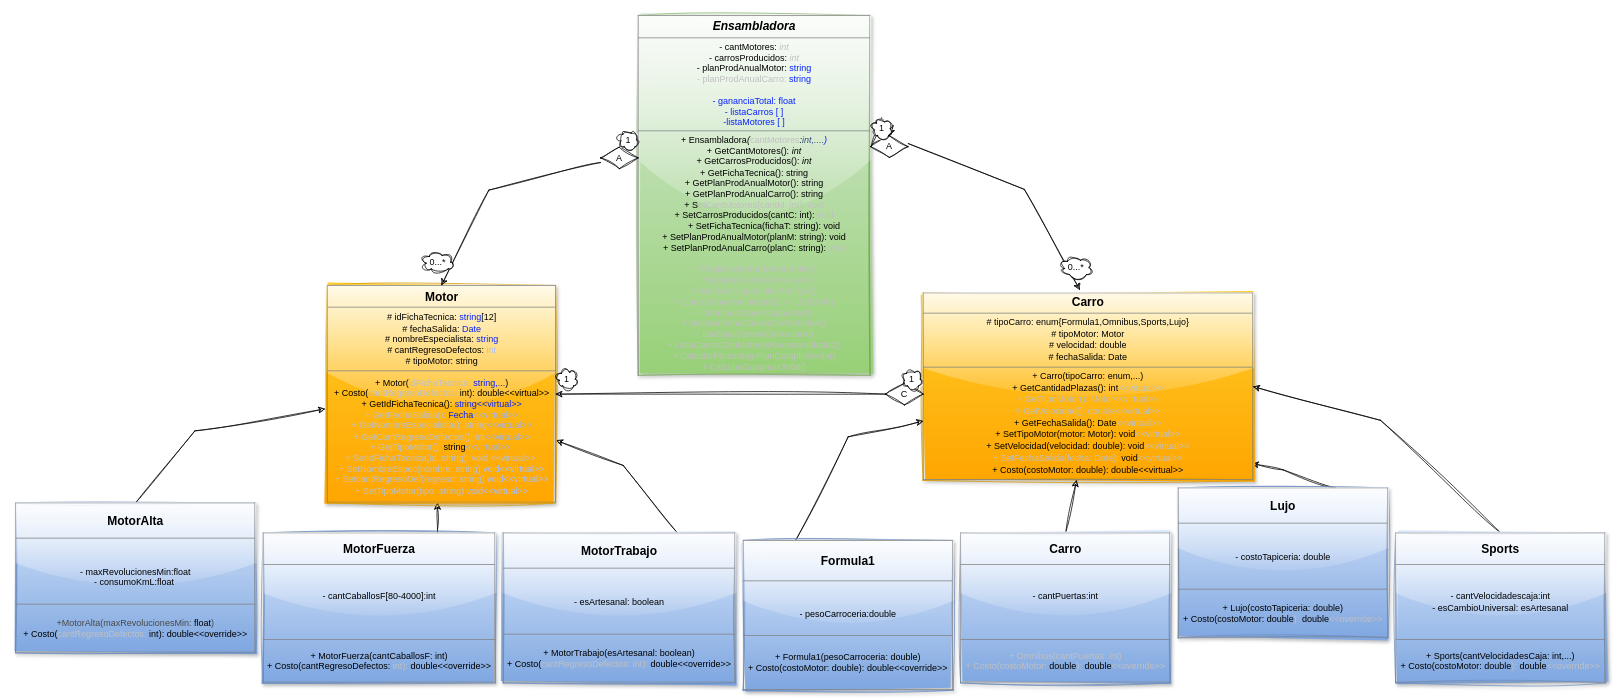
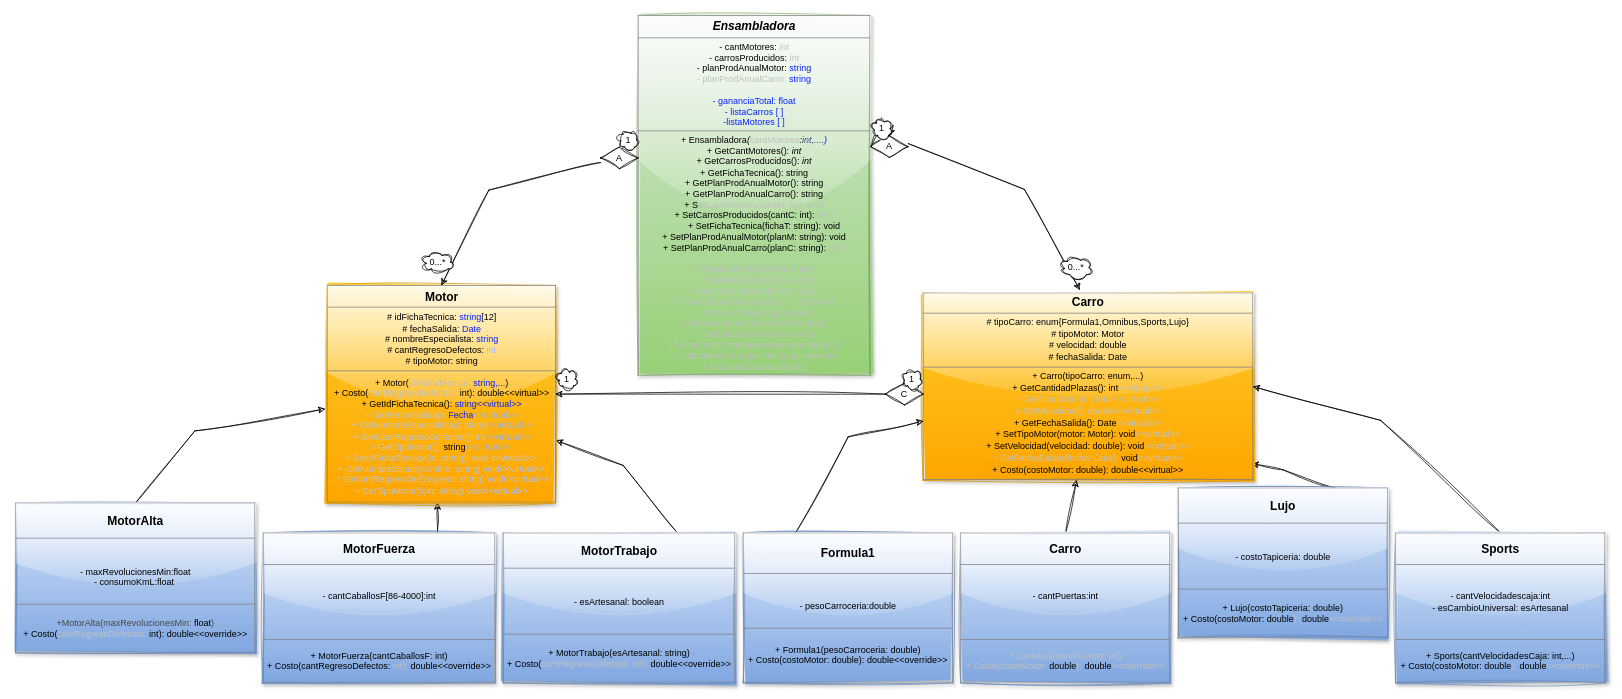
- <mxCell id="7" value="&lt;table border=&quot;1&quot; width=&quot;100%&quot; height=&quot;100%&quot; cellpadding=&quot;4&quot; style=&quot;width:100%;height:100%;border-collapse:collapse;&quot;&gt;&lt;tbody&gt;&lt;tr&gt;&lt;th align=&quot;center&quot;&gt;&lt;font style=&quot;font-size: 16px;&quot;&gt;MotorFuerza&lt;/font&gt;&lt;/th&gt;&lt;/tr&gt;&lt;tr&gt;&lt;td align=&quot;center&quot;&gt;&lt;br&gt;- cantCaballosF[80-4000]:&lt;font style=&quot;color: light-dark(rgb(0, 0, 0), rgb(167, 191, 255));&quot;&gt;int&lt;/font&gt;&lt;br&gt;&lt;br&gt;&lt;br&gt;&lt;/td&gt;&lt;/tr&gt;&lt;tr&gt;&lt;td align=&quot;center&quot;&gt;+ MotorFuerza(cantCaballosF: int)&lt;br&gt;&lt;font&gt;&lt;span&gt;&lt;font style=&quot;color: light-dark(rgb(0, 0, 0), rgb(192, 192, 192));&quot;&gt;+ &lt;/font&gt;&lt;/span&gt;&lt;font style=&quot;&quot;&gt;&lt;span&gt;&lt;font style=&quot;color: light-dark(rgb(0, 0, 0), rgb(192, 192, 192));&quot;&gt;Costo(&lt;/font&gt;&lt;/span&gt;&lt;font&gt;&lt;span&gt;&lt;font style=&quot;color: light-dark(rgb(0, 0, 0), rgb(192, 192, 192));&quot;&gt;cantRegresoDefectos:&lt;/font&gt;&lt;/span&gt;&lt;span style=&quot;color: rgb(192, 192, 192);&quot;&gt;&amp;nbsp;&lt;/span&gt;&lt;span style=&quot;color: rgb(192, 192, 192);&quot;&gt;&lt;font style=&quot;color: light-dark(rgb(192, 192, 192), rgb(167, 191, 255));&quot;&gt;in&lt;/font&gt;&lt;/span&gt;&lt;font style=&quot;color: light-dark(rgb(192, 192, 192), rgb(167, 191, 255));&quot;&gt;&lt;font style=&quot;color: light-dark(rgb(192, 192, 192), rgb(167, 191, 255));&quot;&gt;t&lt;/font&gt;):&lt;/font&gt;&lt;/font&gt;&lt;/font&gt;&lt;/font&gt;&lt;span style=&quot;color: rgb(192, 192, 192);&quot;&gt;&amp;nbsp;&lt;/span&gt;&lt;font style=&quot;color: light-dark(rgb(0, 0, 0), rgb(167, 191, 255));&quot;&gt;double&amp;lt;&amp;lt;override&amp;gt;&amp;gt;&lt;/font&gt;&lt;/td&gt;&lt;/tr&gt;&lt;/tbody&gt;&lt;/table&gt;" style="text;html=1;whiteSpace=wrap;overflow=fill;rounded=0;arcSize=0;glass=1;shadow=1;sketch=1;curveFitting=1;jiggle=2;fillColor=#dae8fc;gradientColor=#7ea6e0;strokeColor=#6c8ebf;" parent="1" vertex="1"><mxGeometry x="350" y="710" width="310" height="200" as="geometry" /></mxCell>
+ <mxCell id="7" value="&lt;table border=&quot;1&quot; width=&quot;100%&quot; height=&quot;100%&quot; cellpadding=&quot;4&quot; style=&quot;width:100%;height:100%;border-collapse:collapse;&quot;&gt;&lt;tbody&gt;&lt;tr&gt;&lt;th align=&quot;center&quot;&gt;&lt;font style=&quot;font-size: 16px;&quot;&gt;MotorFuerza&lt;/font&gt;&lt;/th&gt;&lt;/tr&gt;&lt;tr&gt;&lt;td align=&quot;center&quot;&gt;&lt;br&gt;- cantCaballosF[86-4000]:&lt;font style=&quot;color: light-dark(rgb(0, 0, 0), rgb(167, 191, 255));&quot;&gt;int&lt;/font&gt;&lt;br&gt;&lt;br&gt;&lt;br&gt;&lt;/td&gt;&lt;/tr&gt;&lt;tr&gt;&lt;td align=&quot;center&quot;&gt;+ MotorFuerza(cantCaballosF: int)&lt;br&gt;&lt;font&gt;&lt;span&gt;&lt;font style=&quot;color: light-dark(rgb(0, 0, 0), rgb(192, 192, 192));&quot;&gt;+ &lt;/font&gt;&lt;/span&gt;&lt;font style=&quot;&quot;&gt;&lt;span&gt;&lt;font style=&quot;color: light-dark(rgb(0, 0, 0), rgb(192, 192, 192));&quot;&gt;Costo(&lt;/font&gt;&lt;/span&gt;&lt;font&gt;&lt;span&gt;&lt;font style=&quot;color: light-dark(rgb(0, 0, 0), rgb(192, 192, 192));&quot;&gt;cantRegresoDefectos:&lt;/font&gt;&lt;/span&gt;&lt;span style=&quot;color: rgb(192, 192, 192);&quot;&gt;&amp;nbsp;&lt;/span&gt;&lt;span style=&quot;color: rgb(192, 192, 192);&quot;&gt;&lt;font style=&quot;color: light-dark(rgb(192, 192, 192), rgb(167, 191, 255));&quot;&gt;in&lt;/font&gt;&lt;/span&gt;&lt;font style=&quot;color: light-dark(rgb(192, 192, 192), rgb(167, 191, 255));&quot;&gt;&lt;font style=&quot;color: light-dark(rgb(192, 192, 192), rgb(167, 191, 255));&quot;&gt;t&lt;/font&gt;):&lt;/font&gt;&lt;/font&gt;&lt;/font&gt;&lt;/font&gt;&lt;span style=&quot;color: rgb(192, 192, 192);&quot;&gt;&amp;nbsp;&lt;/span&gt;&lt;font style=&quot;color: light-dark(rgb(0, 0, 0), rgb(167, 191, 255));&quot;&gt;double&amp;lt;&amp;lt;override&amp;gt;&amp;gt;&lt;/font&gt;&lt;/td&gt;&lt;/tr&gt;&lt;/tbody&gt;&lt;/table&gt;" style="text;html=1;whiteSpace=wrap;overflow=fill;rounded=0;arcSize=0;glass=1;shadow=1;sketch=1;curveFitting=1;jiggle=2;fillColor=#dae8fc;gradientColor=#7ea6e0;strokeColor=#6c8ebf;" parent="1" vertex="1"><mxGeometry x="350" y="710" width="310" height="200" as="geometry" /></mxCell>
- <mxCell id="8" value="&lt;table border=&quot;1&quot; width=&quot;100%&quot; height=&quot;100%&quot; cellpadding=&quot;4&quot; style=&quot;width:100%;height:100%;border-collapse:collapse;&quot;&gt;&lt;tbody&gt;&lt;tr&gt;&lt;th align=&quot;center&quot;&gt;&lt;font style=&quot;font-size: 16px;&quot;&gt;MotorTrabajo&lt;/font&gt;&lt;/th&gt;&lt;/tr&gt;&lt;tr&gt;&lt;td align=&quot;center&quot;&gt;&lt;br&gt;- esArtesanal: &lt;font style=&quot;color: light-dark(rgb(0, 0, 0), rgb(167, 191, 255));&quot;&gt;boolean&lt;/font&gt;&lt;br&gt;&lt;br&gt;&lt;/td&gt;&lt;/tr&gt;&lt;tr&gt;&lt;td align=&quot;center&quot;&gt;+ MotorTrabajo(esArtesanal: &lt;font style=&quot;color: light-dark(rgb(0, 0, 0), rgb(167, 191, 255));&quot;&gt;boolean&lt;/font&gt;)&lt;br&gt;&lt;font&gt;&lt;span&gt;&lt;font style=&quot;color: light-dark(rgb(0, 0, 0), rgb(192, 192, 192));&quot;&gt;+ Costo(&lt;/font&gt;&lt;/span&gt;&lt;font&gt;&lt;font style=&quot;&quot;&gt;&lt;span&gt;&lt;font style=&quot;color: light-dark(rgb(192, 192, 192), rgb(192, 192, 192));&quot;&gt;cantRegresoDefectos:&lt;/font&gt;&lt;/span&gt;&lt;span style=&quot;color: rgb(192, 192, 192);&quot;&gt;&amp;nbsp;&lt;/span&gt;&lt;/font&gt;&lt;span style=&quot;color: rgb(192, 192, 192);&quot;&gt;&lt;font style=&quot;color: light-dark(rgb(192, 192, 192), rgb(167, 191, 255));&quot;&gt;in&lt;/font&gt;&lt;/span&gt;&lt;font style=&quot;color: light-dark(rgb(192, 192, 192), rgb(167, 191, 255));&quot;&gt;&lt;font style=&quot;color: light-dark(rgb(192, 192, 192), rgb(167, 191, 255));&quot;&gt;t&lt;/font&gt;):&lt;/font&gt;&lt;/font&gt;&lt;/font&gt;&lt;span style=&quot;color: rgb(192, 192, 192);&quot;&gt;&amp;nbsp;&lt;/span&gt;&lt;font style=&quot;color: light-dark(rgb(0, 0, 0), rgb(167, 191, 255));&quot;&gt;double&amp;lt;&amp;lt;override&amp;gt;&amp;gt;&lt;/font&gt;&lt;/td&gt;&lt;/tr&gt;&lt;/tbody&gt;&lt;/table&gt;" style="text;html=1;whiteSpace=wrap;overflow=fill;rounded=0;arcSize=0;shadow=1;glass=1;sketch=1;curveFitting=1;jiggle=2;fillColor=#dae8fc;gradientColor=#7ea6e0;strokeColor=#6c8ebf;" parent="1" vertex="1"><mxGeometry x="670" y="710" width="310" height="200" as="geometry" /></mxCell>
+ <mxCell id="8" value="&lt;table border=&quot;1&quot; width=&quot;100%&quot; height=&quot;100%&quot; cellpadding=&quot;4&quot; style=&quot;width:100%;height:100%;border-collapse:collapse;&quot;&gt;&lt;tbody&gt;&lt;tr&gt;&lt;th align=&quot;center&quot;&gt;&lt;font style=&quot;font-size: 16px;&quot;&gt;MotorTrabajo&lt;/font&gt;&lt;/th&gt;&lt;/tr&gt;&lt;tr&gt;&lt;td align=&quot;center&quot;&gt;&lt;br&gt;- esArtesanal: &lt;font style=&quot;color: light-dark(rgb(0, 0, 0), rgb(167, 191, 255));&quot;&gt;boolean&lt;/font&gt;&lt;br&gt;&lt;br&gt;&lt;/td&gt;&lt;/tr&gt;&lt;tr&gt;&lt;td align=&quot;center&quot;&gt;+ MotorTrabajo(esArtesanal: &lt;font style=&quot;color: light-dark(rgb(0, 0, 0), rgb(167, 191, 255));&quot;&gt;string&lt;/font&gt;)&lt;br&gt;&lt;font&gt;&lt;span&gt;&lt;font style=&quot;color: light-dark(rgb(0, 0, 0), rgb(192, 192, 192));&quot;&gt;+ Costo(&lt;/font&gt;&lt;/span&gt;&lt;font&gt;&lt;font style=&quot;&quot;&gt;&lt;span&gt;&lt;font style=&quot;color: light-dark(rgb(192, 192, 192), rgb(192, 192, 192));&quot;&gt;cantRegresoDefectos:&lt;/font&gt;&lt;/span&gt;&lt;span style=&quot;color: rgb(192, 192, 192);&quot;&gt;&amp;nbsp;&lt;/span&gt;&lt;/font&gt;&lt;span style=&quot;color: rgb(192, 192, 192);&quot;&gt;&lt;font style=&quot;color: light-dark(rgb(192, 192, 192), rgb(167, 191, 255));&quot;&gt;in&lt;/font&gt;&lt;/span&gt;&lt;font style=&quot;color: light-dark(rgb(192, 192, 192), rgb(167, 191, 255));&quot;&gt;&lt;font style=&quot;color: light-dark(rgb(192, 192, 192), rgb(167, 191, 255));&quot;&gt;t&lt;/font&gt;):&lt;/font&gt;&lt;/font&gt;&lt;/font&gt;&lt;span style=&quot;color: rgb(192, 192, 192);&quot;&gt;&amp;nbsp;&lt;/span&gt;&lt;font style=&quot;color: light-dark(rgb(0, 0, 0), rgb(167, 191, 255));&quot;&gt;double&amp;lt;&amp;lt;override&amp;gt;&amp;gt;&lt;/font&gt;&lt;/td&gt;&lt;/tr&gt;&lt;/tbody&gt;&lt;/table&gt;" style="text;html=1;whiteSpace=wrap;overflow=fill;rounded=0;arcSize=0;shadow=1;glass=1;sketch=1;curveFitting=1;jiggle=2;fillColor=#dae8fc;gradientColor=#7ea6e0;strokeColor=#6c8ebf;" parent="1" vertex="1"><mxGeometry x="670" y="710" width="310" height="200" as="geometry" /></mxCell>
- <mxCell id="20" value="&lt;table border=&quot;1&quot; width=&quot;100%&quot; height=&quot;100%&quot; cellpadding=&quot;4&quot; style=&quot;width:100%;height:100%;border-collapse:collapse;&quot;&gt;&lt;tbody&gt;&lt;tr&gt;&lt;th align=&quot;center&quot;&gt;&lt;font style=&quot;font-size: 16px;&quot;&gt;Formula1&lt;/font&gt;&lt;/th&gt;&lt;/tr&gt;&lt;tr&gt;&lt;td align=&quot;center&quot;&gt;&lt;br&gt;- pesoCarroceria:&lt;font style=&quot;color: light-dark(rgb(0, 0, 0), rgb(167, 191, 255));&quot;&gt;double&lt;/font&gt;&lt;br&gt;&lt;/td&gt;&lt;/tr&gt;&lt;tr&gt;&lt;td align=&quot;center&quot;&gt;+ Formula1(pesoCarroceria: &lt;font style=&quot;color: light-dark(rgb(0, 0, 0), rgb(167, 191, 255));&quot;&gt;double&lt;/font&gt;)&lt;br&gt;+ Costo(costoMotor: &lt;font style=&quot;color: light-dark(rgb(0, 0, 0), rgb(167, 191, 255));&quot;&gt;double&lt;/font&gt;): &lt;font style=&quot;color: light-dark(rgb(0, 0, 0), rgb(167, 191, 255));&quot;&gt;double&lt;/font&gt;&lt;font&gt;&lt;font style=&quot;color: light-dark(rgb(0, 0, 0), rgb(167, 191, 255));&quot;&gt;&amp;lt;&amp;lt;&lt;/font&gt;&lt;font style=&quot;color: light-dark(rgb(0, 0, 0), rgb(167, 191, 255));&quot;&gt;override&lt;/font&gt;&lt;font style=&quot;color: light-dark(rgb(0, 0, 0), rgb(167, 191, 255));&quot;&gt;&amp;gt;&amp;gt;&lt;/font&gt;&lt;/font&gt;&lt;/td&gt;&lt;/tr&gt;&lt;/tbody&gt;&lt;/table&gt;" style="text;html=1;whiteSpace=wrap;overflow=fill;rounded=0;arcSize=0;shadow=1;glass=1;sketch=1;curveFitting=1;jiggle=2;fillColor=#dae8fc;gradientColor=#7ea6e0;strokeColor=#6c8ebf;" parent="1" vertex="1"><mxGeometry x="990" y="720" width="280" height="200" as="geometry" /></mxCell>
+ <mxCell id="20" value="&lt;table border=&quot;1&quot; width=&quot;100%&quot; height=&quot;100%&quot; cellpadding=&quot;4&quot; style=&quot;width:100%;height:100%;border-collapse:collapse;&quot;&gt;&lt;tbody&gt;&lt;tr&gt;&lt;th align=&quot;center&quot;&gt;&lt;font style=&quot;font-size: 16px;&quot;&gt;Formula1&lt;/font&gt;&lt;/th&gt;&lt;/tr&gt;&lt;tr&gt;&lt;td align=&quot;center&quot;&gt;&lt;br&gt;- pesoCarroceria:&lt;font style=&quot;color: light-dark(rgb(0, 0, 0), rgb(167, 191, 255));&quot;&gt;double&lt;/font&gt;&lt;br&gt;&lt;/td&gt;&lt;/tr&gt;&lt;tr&gt;&lt;td align=&quot;center&quot;&gt;+ Formula1(pesoCarroceria: &lt;font style=&quot;color: light-dark(rgb(0, 0, 0), rgb(167, 191, 255));&quot;&gt;double&lt;/font&gt;)&lt;br&gt;+ Costo(costoMotor: &lt;font style=&quot;color: light-dark(rgb(0, 0, 0), rgb(167, 191, 255));&quot;&gt;double&lt;/font&gt;): &lt;font style=&quot;color: light-dark(rgb(0, 0, 0), rgb(167, 191, 255));&quot;&gt;double&lt;/font&gt;&lt;font&gt;&lt;font style=&quot;color: light-dark(rgb(0, 0, 0), rgb(167, 191, 255));&quot;&gt;&amp;lt;&amp;lt;&lt;/font&gt;&lt;font style=&quot;color: light-dark(rgb(0, 0, 0), rgb(167, 191, 255));&quot;&gt;override&lt;/font&gt;&lt;font style=&quot;color: light-dark(rgb(0, 0, 0), rgb(167, 191, 255));&quot;&gt;&amp;gt;&amp;gt;&lt;/font&gt;&lt;/font&gt;&lt;/td&gt;&lt;/tr&gt;&lt;/tbody&gt;&lt;/table&gt;" style="text;html=1;whiteSpace=wrap;overflow=fill;rounded=0;arcSize=0;shadow=1;glass=1;sketch=1;curveFitting=1;jiggle=2;fillColor=#dae8fc;gradientColor=#7ea6e0;strokeColor=#6c8ebf;" parent="1" vertex="1"><mxGeometry x="990" y="710" width="280" height="200" as="geometry" /></mxCell>
